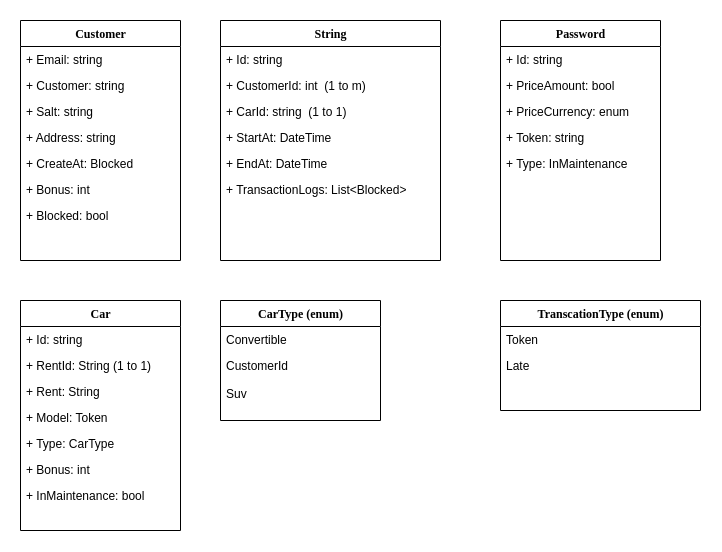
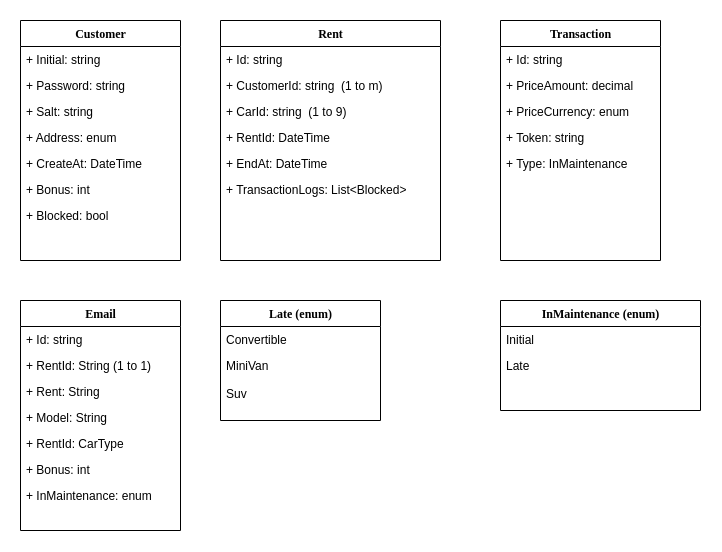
- <mxCell id="10" value="String" style="swimlane;html=1;fontStyle=1;align=center;verticalAlign=top;childLayout=stackLayout;horizontal=1;startSize=26;horizontalStack=0;resizeParent=1;resizeLast=0;collapsible=1;marginBottom=0;swimlaneFillColor=#ffffff;rounded=0;shadow=0;comic=0;labelBackgroundColor=none;strokeWidth=1;fillColor=none;fontFamily=Verdana;fontSize=12" parent="1" vertex="1"><mxGeometry x="220" y="20" width="220" height="240" as="geometry" /></mxCell>
+ <mxCell id="10" value="Rent" style="swimlane;html=1;fontStyle=1;align=center;verticalAlign=top;childLayout=stackLayout;horizontal=1;startSize=26;horizontalStack=0;resizeParent=1;resizeLast=0;collapsible=1;marginBottom=0;swimlaneFillColor=#ffffff;rounded=0;shadow=0;comic=0;labelBackgroundColor=none;strokeWidth=1;fillColor=none;fontFamily=Verdana;fontSize=12" parent="1" vertex="1"><mxGeometry x="220" y="20" width="220" height="240" as="geometry" /></mxCell>
- <mxCell id="25" value="Password" style="swimlane;html=1;fontStyle=1;align=center;verticalAlign=top;childLayout=stackLayout;horizontal=1;startSize=26;horizontalStack=0;resizeParent=1;resizeLast=0;collapsible=1;marginBottom=0;swimlaneFillColor=#ffffff;rounded=0;shadow=0;comic=0;labelBackgroundColor=none;strokeWidth=1;fillColor=none;fontFamily=Verdana;fontSize=12" vertex="1" parent="1"><mxGeometry x="500" y="20" width="160" height="240" as="geometry" /></mxCell>
+ <mxCell id="25" value="Transaction" style="swimlane;html=1;fontStyle=1;align=center;verticalAlign=top;childLayout=stackLayout;horizontal=1;startSize=26;horizontalStack=0;resizeParent=1;resizeLast=0;collapsible=1;marginBottom=0;swimlaneFillColor=#ffffff;rounded=0;shadow=0;comic=0;labelBackgroundColor=none;strokeWidth=1;fillColor=none;fontFamily=Verdana;fontSize=12" vertex="1" parent="1"><mxGeometry x="500" y="20" width="160" height="240" as="geometry" /></mxCell>
- <mxCell id="3" value="+ Email: string" style="text;html=1;strokeColor=none;fillColor=none;align=left;verticalAlign=top;spacingLeft=4;spacingRight=4;whiteSpace=wrap;overflow=hidden;rotatable=0;points=[[0,0.5],[1,0.5]];portConstraint=eastwest;" parent="2" vertex="1"><mxGeometry y="26" width="160" height="26" as="geometry" /></mxCell>
+ <mxCell id="3" value="+ Initial: string" style="text;html=1;strokeColor=none;fillColor=none;align=left;verticalAlign=top;spacingLeft=4;spacingRight=4;whiteSpace=wrap;overflow=hidden;rotatable=0;points=[[0,0.5],[1,0.5]];portConstraint=eastwest;" parent="2" vertex="1"><mxGeometry y="26" width="160" height="26" as="geometry" /></mxCell>
- <mxCell id="4" value="+ Customer: string" style="text;html=1;strokeColor=none;fillColor=none;align=left;verticalAlign=top;spacingLeft=4;spacingRight=4;whiteSpace=wrap;overflow=hidden;rotatable=0;points=[[0,0.5],[1,0.5]];portConstraint=eastwest;" parent="2" vertex="1"><mxGeometry y="52" width="160" height="26" as="geometry" /></mxCell>
+ <mxCell id="4" value="+ Password: string" style="text;html=1;strokeColor=none;fillColor=none;align=left;verticalAlign=top;spacingLeft=4;spacingRight=4;whiteSpace=wrap;overflow=hidden;rotatable=0;points=[[0,0.5],[1,0.5]];portConstraint=eastwest;" parent="2" vertex="1"><mxGeometry y="52" width="160" height="26" as="geometry" /></mxCell>
- <mxCell id="12" value="+ CustomerId: int&amp;nbsp;&amp;nbsp;(1 to m)" style="text;html=1;strokeColor=none;fillColor=none;align=left;verticalAlign=top;spacingLeft=4;spacingRight=4;whiteSpace=wrap;overflow=hidden;rotatable=0;points=[[0,0.5],[1,0.5]];portConstraint=eastwest;" parent="10" vertex="1"><mxGeometry y="52" width="220" height="26" as="geometry" /></mxCell>
+ <mxCell id="12" value="+ CustomerId: string&amp;nbsp;&amp;nbsp;(1 to m)" style="text;html=1;strokeColor=none;fillColor=none;align=left;verticalAlign=top;spacingLeft=4;spacingRight=4;whiteSpace=wrap;overflow=hidden;rotatable=0;points=[[0,0.5],[1,0.5]];portConstraint=eastwest;" parent="10" vertex="1"><mxGeometry y="52" width="220" height="26" as="geometry" /></mxCell>
- <mxCell id="27" value="+ PriceAmount: bool" style="text;html=1;strokeColor=none;fillColor=none;align=left;verticalAlign=top;spacingLeft=4;spacingRight=4;whiteSpace=wrap;overflow=hidden;rotatable=0;points=[[0,0.5],[1,0.5]];portConstraint=eastwest;" vertex="1" parent="25"><mxGeometry y="52" width="160" height="26" as="geometry" /></mxCell>
+ <mxCell id="27" value="+ PriceAmount: decimal" style="text;html=1;strokeColor=none;fillColor=none;align=left;verticalAlign=top;spacingLeft=4;spacingRight=4;whiteSpace=wrap;overflow=hidden;rotatable=0;points=[[0,0.5],[1,0.5]];portConstraint=eastwest;" vertex="1" parent="25"><mxGeometry y="52" width="160" height="26" as="geometry" /></mxCell>
- <mxCell id="13" value="+ CarId: string&amp;nbsp;&amp;nbsp;(1 to 1)" style="text;html=1;strokeColor=none;fillColor=none;align=left;verticalAlign=top;spacingLeft=4;spacingRight=4;whiteSpace=wrap;overflow=hidden;rotatable=0;points=[[0,0.5],[1,0.5]];portConstraint=eastwest;" parent="10" vertex="1"><mxGeometry y="78" width="220" height="26" as="geometry" /></mxCell>
+ <mxCell id="13" value="+ CarId: string&amp;nbsp;&amp;nbsp;(1 to 9)" style="text;html=1;strokeColor=none;fillColor=none;align=left;verticalAlign=top;spacingLeft=4;spacingRight=4;whiteSpace=wrap;overflow=hidden;rotatable=0;points=[[0,0.5],[1,0.5]];portConstraint=eastwest;" parent="10" vertex="1"><mxGeometry y="78" width="220" height="26" as="geometry" /></mxCell>
- <mxCell id="6" value="+ Address: string" style="text;html=1;strokeColor=none;fillColor=none;align=left;verticalAlign=top;spacingLeft=4;spacingRight=4;whiteSpace=wrap;overflow=hidden;rotatable=0;points=[[0,0.5],[1,0.5]];portConstraint=eastwest;" vertex="1" parent="2"><mxGeometry y="104" width="160" height="26" as="geometry" /></mxCell>
+ <mxCell id="6" value="+ Address: enum" style="text;html=1;strokeColor=none;fillColor=none;align=left;verticalAlign=top;spacingLeft=4;spacingRight=4;whiteSpace=wrap;overflow=hidden;rotatable=0;points=[[0,0.5],[1,0.5]];portConstraint=eastwest;" vertex="1" parent="2"><mxGeometry y="104" width="160" height="26" as="geometry" /></mxCell>
- <mxCell id="14" value="+ StartAt: DateTime" style="text;html=1;strokeColor=none;fillColor=none;align=left;verticalAlign=top;spacingLeft=4;spacingRight=4;whiteSpace=wrap;overflow=hidden;rotatable=0;points=[[0,0.5],[1,0.5]];portConstraint=eastwest;" parent="10" vertex="1"><mxGeometry y="104" width="220" height="26" as="geometry" /></mxCell>
+ <mxCell id="14" value="+ RentId: DateTime" style="text;html=1;strokeColor=none;fillColor=none;align=left;verticalAlign=top;spacingLeft=4;spacingRight=4;whiteSpace=wrap;overflow=hidden;rotatable=0;points=[[0,0.5],[1,0.5]];portConstraint=eastwest;" parent="10" vertex="1"><mxGeometry y="104" width="220" height="26" as="geometry" /></mxCell>
- <mxCell id="7" value="+ CreateAt: Blocked" style="text;html=1;strokeColor=none;fillColor=none;align=left;verticalAlign=top;spacingLeft=4;spacingRight=4;whiteSpace=wrap;overflow=hidden;rotatable=0;points=[[0,0.5],[1,0.5]];portConstraint=eastwest;" parent="2" vertex="1"><mxGeometry y="130" width="160" height="26" as="geometry" /></mxCell>
+ <mxCell id="7" value="+ CreateAt: DateTime" style="text;html=1;strokeColor=none;fillColor=none;align=left;verticalAlign=top;spacingLeft=4;spacingRight=4;whiteSpace=wrap;overflow=hidden;rotatable=0;points=[[0,0.5],[1,0.5]];portConstraint=eastwest;" parent="2" vertex="1"><mxGeometry y="130" width="160" height="26" as="geometry" /></mxCell>
- <mxCell id="17" value="Car" style="swimlane;html=1;fontStyle=1;align=center;verticalAlign=top;childLayout=stackLayout;horizontal=1;startSize=26;horizontalStack=0;resizeParent=1;resizeLast=0;collapsible=1;marginBottom=0;swimlaneFillColor=#ffffff;rounded=0;shadow=0;comic=0;labelBackgroundColor=none;strokeWidth=1;fillColor=none;fontFamily=Verdana;fontSize=12" parent="1" vertex="1"><mxGeometry x="20" y="300" width="160" height="230" as="geometry" /></mxCell>
+ <mxCell id="17" value="Email" style="swimlane;html=1;fontStyle=1;align=center;verticalAlign=top;childLayout=stackLayout;horizontal=1;startSize=26;horizontalStack=0;resizeParent=1;resizeLast=0;collapsible=1;marginBottom=0;swimlaneFillColor=#ffffff;rounded=0;shadow=0;comic=0;labelBackgroundColor=none;strokeWidth=1;fillColor=none;fontFamily=Verdana;fontSize=12" parent="1" vertex="1"><mxGeometry x="20" y="300" width="160" height="230" as="geometry" /></mxCell>
- <mxCell id="31" value="CarType (enum)" style="swimlane;html=1;fontStyle=1;align=center;verticalAlign=top;childLayout=stackLayout;horizontal=1;startSize=26;horizontalStack=0;resizeParent=1;resizeLast=0;collapsible=1;marginBottom=0;swimlaneFillColor=#ffffff;rounded=0;shadow=0;comic=0;labelBackgroundColor=none;strokeWidth=1;fillColor=none;fontFamily=Verdana;fontSize=12" vertex="1" parent="1"><mxGeometry x="220" y="300" width="160" height="120" as="geometry" /></mxCell>
+ <mxCell id="31" value="Late (enum)" style="swimlane;html=1;fontStyle=1;align=center;verticalAlign=top;childLayout=stackLayout;horizontal=1;startSize=26;horizontalStack=0;resizeParent=1;resizeLast=0;collapsible=1;marginBottom=0;swimlaneFillColor=#ffffff;rounded=0;shadow=0;comic=0;labelBackgroundColor=none;strokeWidth=1;fillColor=none;fontFamily=Verdana;fontSize=12" vertex="1" parent="1"><mxGeometry x="220" y="300" width="160" height="120" as="geometry" /></mxCell>
- <mxCell id="35" value="TranscationType (enum)" style="swimlane;html=1;fontStyle=1;align=center;verticalAlign=top;childLayout=stackLayout;horizontal=1;startSize=26;horizontalStack=0;resizeParent=1;resizeLast=0;collapsible=1;marginBottom=0;swimlaneFillColor=#ffffff;rounded=0;shadow=0;comic=0;labelBackgroundColor=none;strokeWidth=1;fillColor=none;fontFamily=Verdana;fontSize=12" vertex="1" parent="1"><mxGeometry x="500" y="300" width="200" height="110" as="geometry" /></mxCell>
+ <mxCell id="35" value="InMaintenance (enum)" style="swimlane;html=1;fontStyle=1;align=center;verticalAlign=top;childLayout=stackLayout;horizontal=1;startSize=26;horizontalStack=0;resizeParent=1;resizeLast=0;collapsible=1;marginBottom=0;swimlaneFillColor=#ffffff;rounded=0;shadow=0;comic=0;labelBackgroundColor=none;strokeWidth=1;fillColor=none;fontFamily=Verdana;fontSize=12" vertex="1" parent="1"><mxGeometry x="500" y="300" width="200" height="110" as="geometry" /></mxCell>
- <mxCell id="36" value="Token" style="text;html=1;strokeColor=none;fillColor=none;align=left;verticalAlign=top;spacingLeft=4;spacingRight=4;whiteSpace=wrap;overflow=hidden;rotatable=0;points=[[0,0.5],[1,0.5]];portConstraint=eastwest;" vertex="1" parent="35"><mxGeometry y="26" width="200" height="26" as="geometry" /></mxCell>
+ <mxCell id="36" value="Initial" style="text;html=1;strokeColor=none;fillColor=none;align=left;verticalAlign=top;spacingLeft=4;spacingRight=4;whiteSpace=wrap;overflow=hidden;rotatable=0;points=[[0,0.5],[1,0.5]];portConstraint=eastwest;" vertex="1" parent="35"><mxGeometry y="26" width="200" height="26" as="geometry" /></mxCell>
- <mxCell id="33" value="CustomerId" style="text;html=1;strokeColor=none;fillColor=none;align=left;verticalAlign=top;spacingLeft=4;spacingRight=4;whiteSpace=wrap;overflow=hidden;rotatable=0;points=[[0,0.5],[1,0.5]];portConstraint=eastwest;" vertex="1" parent="31"><mxGeometry y="52" width="160" height="28" as="geometry" /></mxCell>
+ <mxCell id="33" value="MiniVan" style="text;html=1;strokeColor=none;fillColor=none;align=left;verticalAlign=top;spacingLeft=4;spacingRight=4;whiteSpace=wrap;overflow=hidden;rotatable=0;points=[[0,0.5],[1,0.5]];portConstraint=eastwest;" vertex="1" parent="31"><mxGeometry y="52" width="160" height="28" as="geometry" /></mxCell>
- <mxCell id="21" value="+ Model: Token" style="text;html=1;strokeColor=none;fillColor=none;align=left;verticalAlign=top;spacingLeft=4;spacingRight=4;whiteSpace=wrap;overflow=hidden;rotatable=0;points=[[0,0.5],[1,0.5]];portConstraint=eastwest;" vertex="1" parent="17"><mxGeometry y="104" width="160" height="26" as="geometry" /></mxCell>
+ <mxCell id="21" value="+ Model: String" style="text;html=1;strokeColor=none;fillColor=none;align=left;verticalAlign=top;spacingLeft=4;spacingRight=4;whiteSpace=wrap;overflow=hidden;rotatable=0;points=[[0,0.5],[1,0.5]];portConstraint=eastwest;" vertex="1" parent="17"><mxGeometry y="104" width="160" height="26" as="geometry" /></mxCell>
- <mxCell id="22" value="+ Type: CarType" style="text;html=1;strokeColor=none;fillColor=none;align=left;verticalAlign=top;spacingLeft=4;spacingRight=4;whiteSpace=wrap;overflow=hidden;rotatable=0;points=[[0,0.5],[1,0.5]];portConstraint=eastwest;" parent="17" vertex="1"><mxGeometry y="130" width="160" height="26" as="geometry" /></mxCell>
+ <mxCell id="22" value="+ RentId: CarType" style="text;html=1;strokeColor=none;fillColor=none;align=left;verticalAlign=top;spacingLeft=4;spacingRight=4;whiteSpace=wrap;overflow=hidden;rotatable=0;points=[[0,0.5],[1,0.5]];portConstraint=eastwest;" parent="17" vertex="1"><mxGeometry y="130" width="160" height="26" as="geometry" /></mxCell>
- <mxCell id="24" value="+ InMaintenance: bool" style="text;html=1;strokeColor=none;fillColor=none;align=left;verticalAlign=top;spacingLeft=4;spacingRight=4;whiteSpace=wrap;overflow=hidden;rotatable=0;points=[[0,0.5],[1,0.5]];portConstraint=eastwest;" vertex="1" parent="17"><mxGeometry y="182" width="160" height="26" as="geometry" /></mxCell>
+ <mxCell id="24" value="+ InMaintenance: enum" style="text;html=1;strokeColor=none;fillColor=none;align=left;verticalAlign=top;spacingLeft=4;spacingRight=4;whiteSpace=wrap;overflow=hidden;rotatable=0;points=[[0,0.5],[1,0.5]];portConstraint=eastwest;" vertex="1" parent="17"><mxGeometry y="182" width="160" height="26" as="geometry" /></mxCell>
